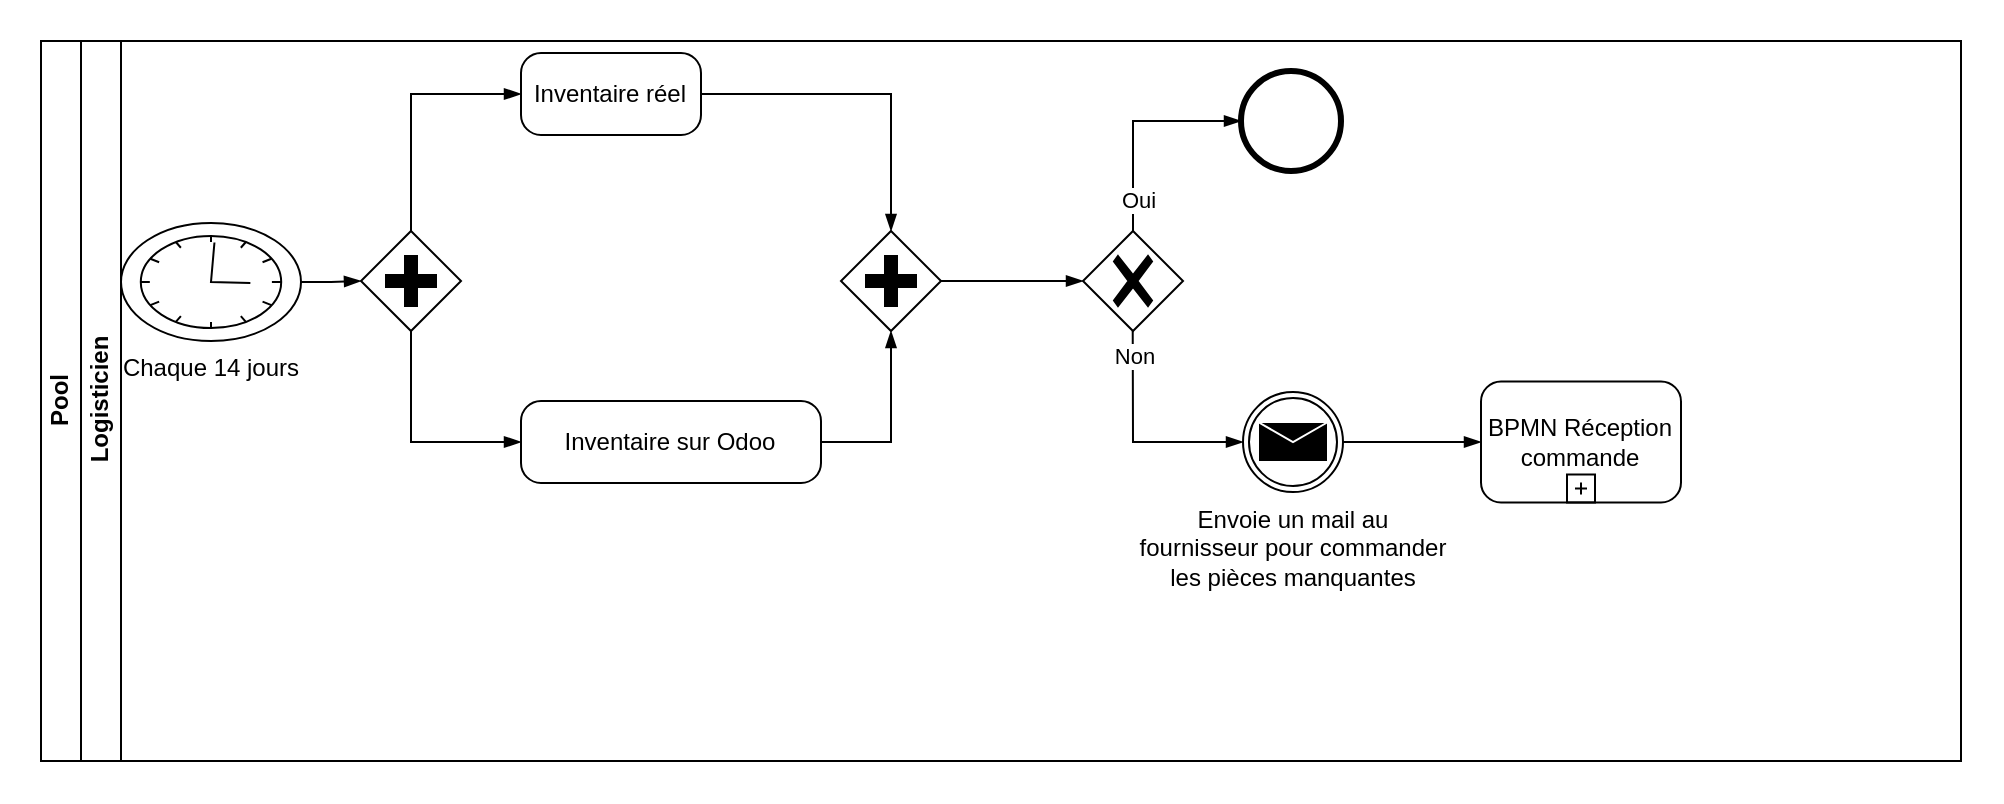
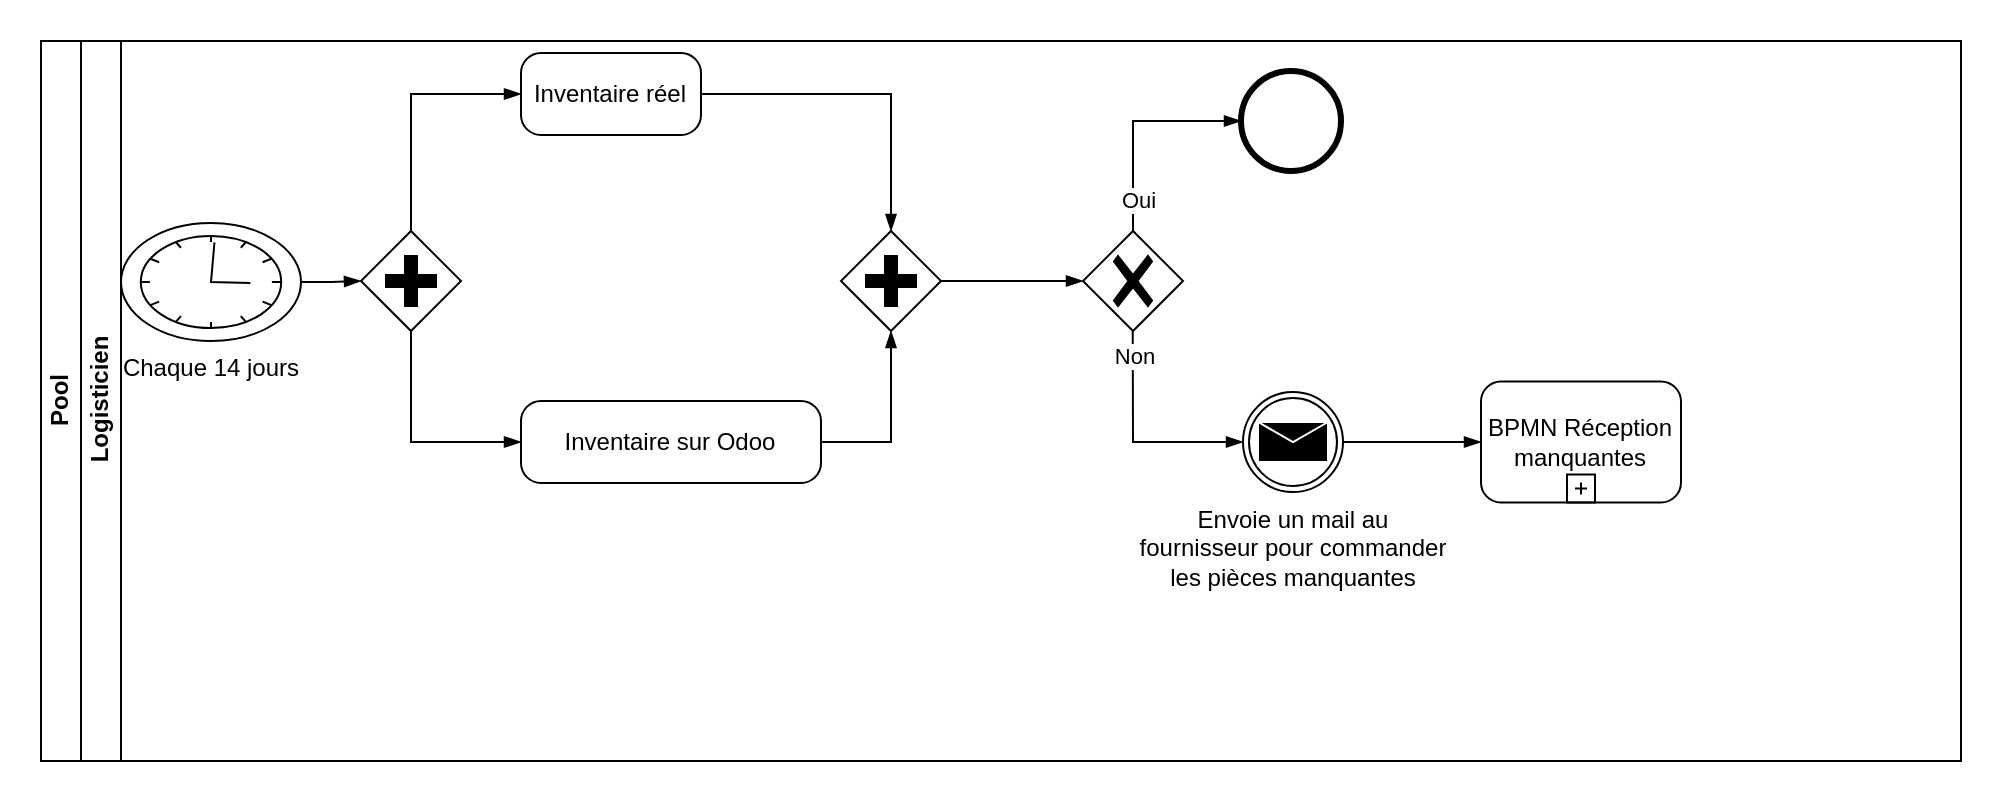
- <mxCell id="22" value="BPMN Réception commande" style="points=[[0.25,0,0],[0.5,0,0],[0.75,0,0],[1,0.25,0],[1,0.5,0],[1,0.75,0],[0.75,1,0],[0.5,1,0],[0.25,1,0],[0,0.75,0],[0,0.5,0],[0,0.25,0]];shape=mxgraph.bpmn.task;whiteSpace=wrap;rectStyle=rounded;size=10;html=1;container=1;expand=0;collapsible=0;taskMarker=abstract;isLoopSub=1;" vertex="1" parent="3"><mxGeometry x="700" y="170.25" width="100" height="60.5" as="geometry" /></mxCell>
+ <mxCell id="22" value="BPMN Réception manquantes" style="points=[[0.25,0,0],[0.5,0,0],[0.75,0,0],[1,0.25,0],[1,0.5,0],[1,0.75,0],[0.75,1,0],[0.5,1,0],[0.25,1,0],[0,0.75,0],[0,0.5,0],[0,0.25,0]];shape=mxgraph.bpmn.task;whiteSpace=wrap;rectStyle=rounded;size=10;html=1;container=1;expand=0;collapsible=0;taskMarker=abstract;isLoopSub=1;" vertex="1" parent="3"><mxGeometry x="700" y="170.25" width="100" height="60.5" as="geometry" /></mxCell>
